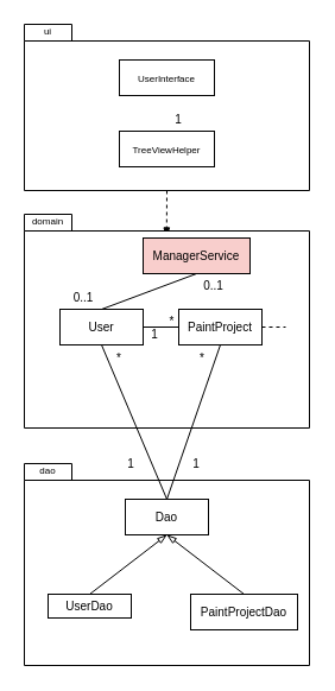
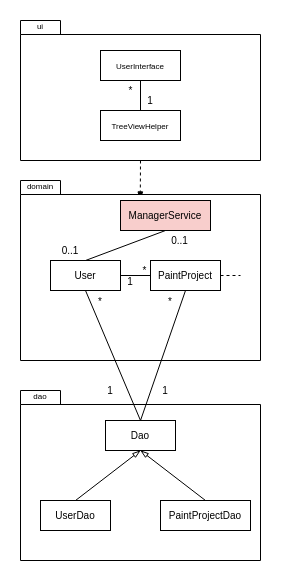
+ <mxCell id="9" value="*" style="rounded=0;orthogonalLoop=1;jettySize=auto;html=1;exitX=0.5;exitY=1;exitDx=0;exitDy=0;entryX=0.5;entryY=0;entryDx=0;entryDy=0;strokeColor=#000000;endArrow=none;endFill=0;fontSize=10;" edge="1" parent="4" source="7" target="8"><mxGeometry x="-0.333" y="-10" relative="1" as="geometry"><mxPoint x="110" y="80" as="sourcePoint" /><mxPoint x="140" y="100" as="targetPoint" /><mxPoint as="offset" /></mxGeometry></mxCell>
- <mxCell id="30" value="UserDao" style="rounded=0;whiteSpace=wrap;html=1;fontSize=10;" vertex="1" parent="1"><mxGeometry x="40" y="500" width="70" height="20" as="geometry" /></mxCell>
+ <mxCell id="30" value="UserDao" style="rounded=0;whiteSpace=wrap;html=1;fontSize=10;" vertex="1" parent="1"><mxGeometry x="40" y="500" width="70" height="30" as="geometry" /></mxCell>
